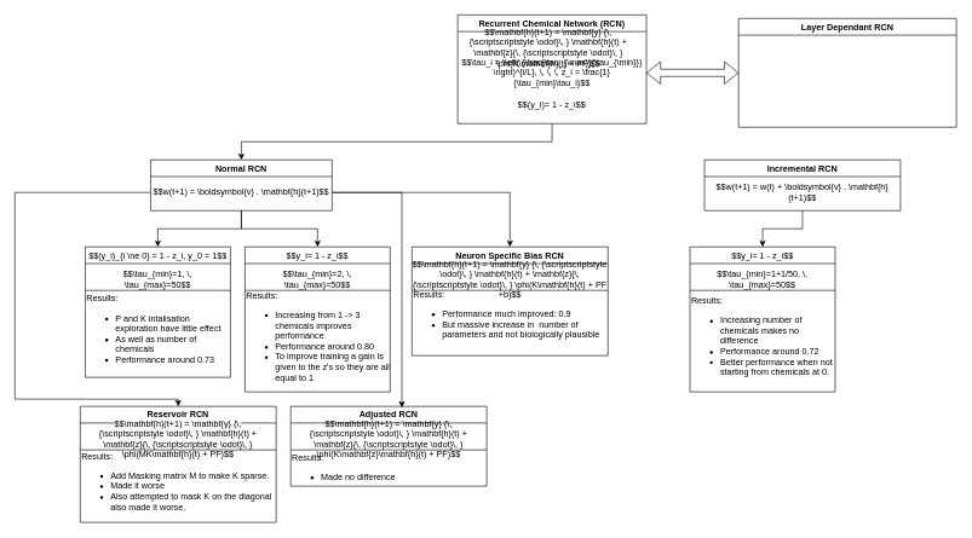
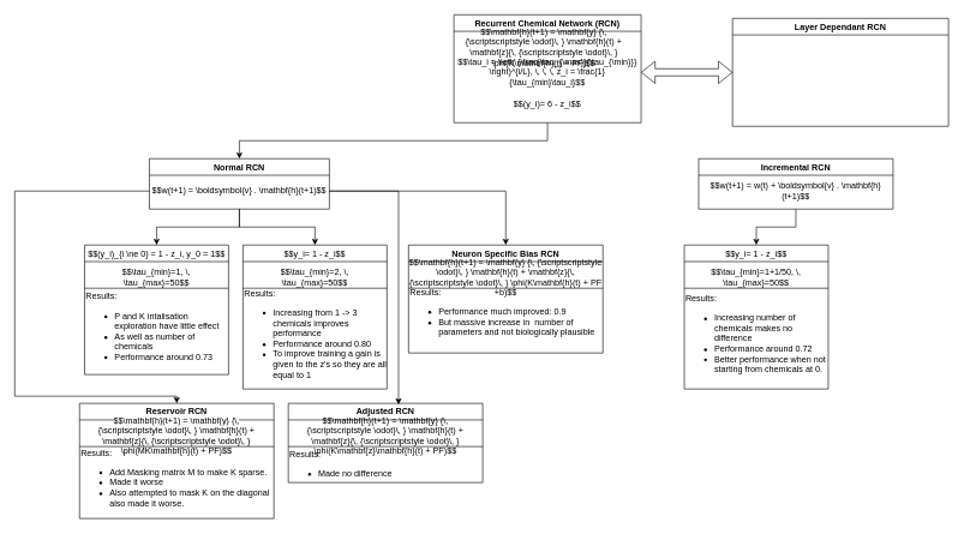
- <mxCell id="10" value="$$(y_i)= 1 - z_i$$" style="text;html=1;align=center;verticalAlign=middle;whiteSpace=wrap;rounded=0;" parent="7" vertex="1"><mxGeometry x="45" y="110" width="170" height="30" as="geometry" /></mxCell>
+ <mxCell id="10" value="$$(y_i)= 6 - z_i$$" style="text;html=1;align=center;verticalAlign=middle;whiteSpace=wrap;rounded=0;" parent="7" vertex="1"><mxGeometry x="45" y="110" width="170" height="30" as="geometry" /></mxCell>
